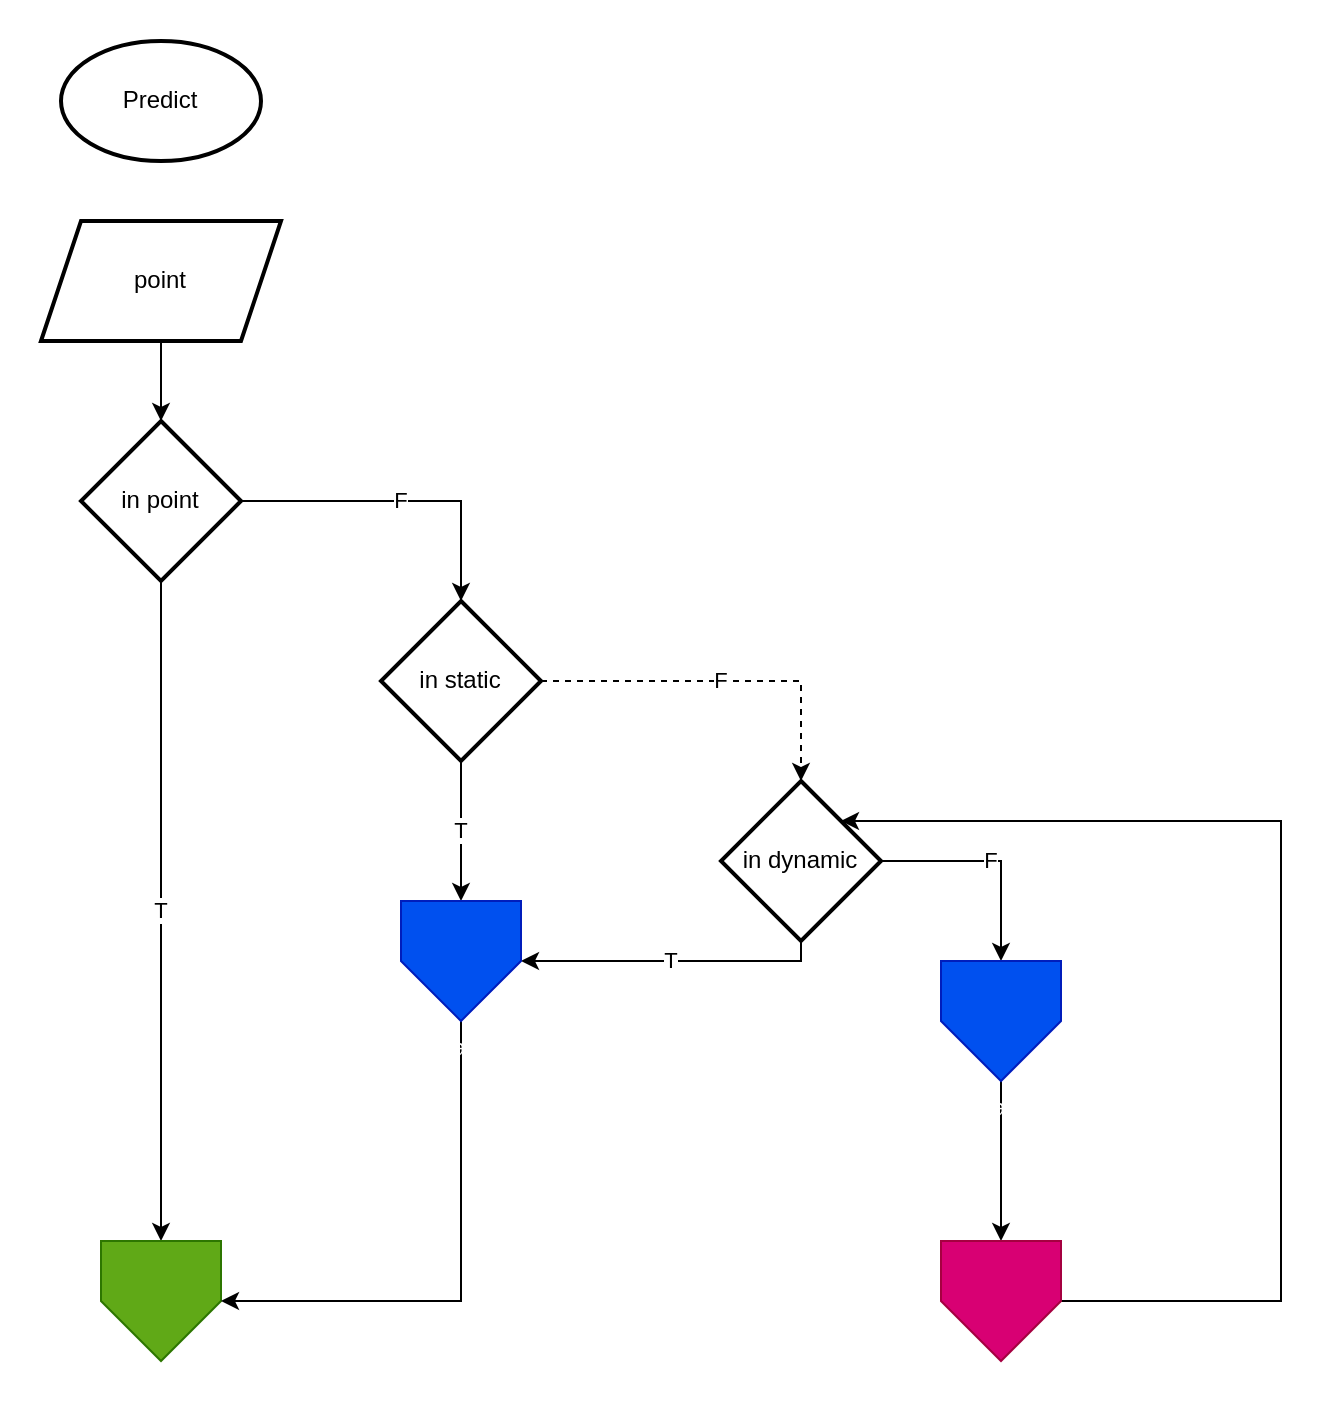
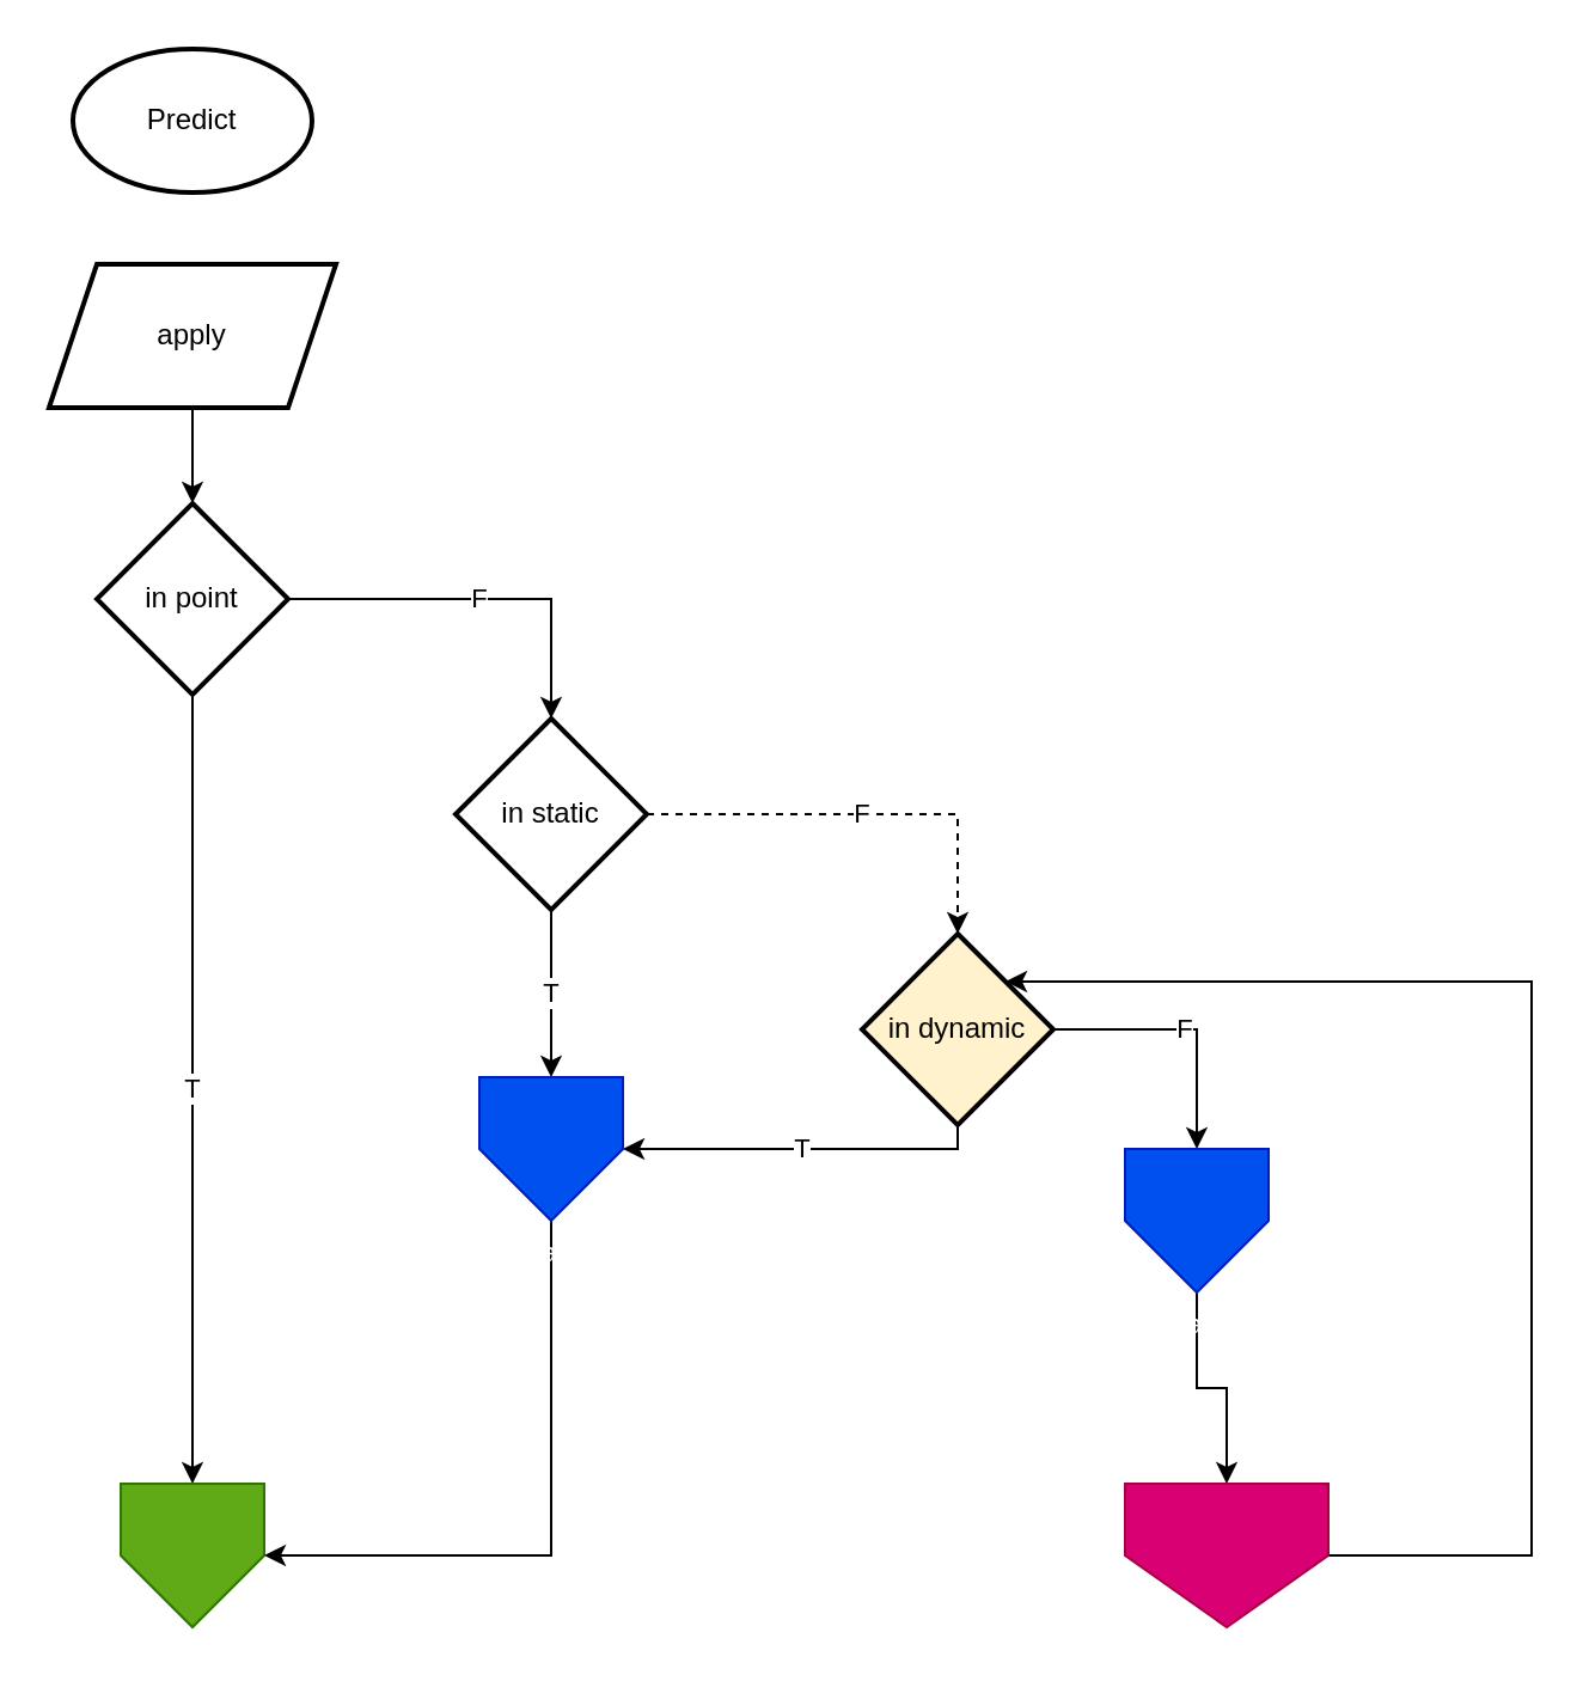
- <mxCell id="4" value="point" style="shape=parallelogram;perimeter=parallelogramPerimeter;whiteSpace=wrap;html=1;fixedSize=1;strokeWidth=2;" parent="1" vertex="1"><mxGeometry x="20" y="110" width="120" height="60" as="geometry" /></mxCell>
+ <mxCell id="4" value="apply" style="shape=parallelogram;perimeter=parallelogramPerimeter;whiteSpace=wrap;html=1;fixedSize=1;strokeWidth=2;" parent="1" vertex="1"><mxGeometry x="20" y="110" width="120" height="60" as="geometry" /></mxCell>
- <mxCell id="13" value="in dynamic" style="rhombus;whiteSpace=wrap;html=1;strokeWidth=2;" parent="1" vertex="1"><mxGeometry x="360" y="390" width="80" height="80" as="geometry" /></mxCell>
+ <mxCell id="13" value="in dynamic" style="rhombus;whiteSpace=wrap;html=1;strokeWidth=2;fillColor=#fff2cc;" parent="1" vertex="1"><mxGeometry x="360" y="390" width="80" height="80" as="geometry" /></mxCell>
- <mxCell id="20" value="Update dynamic" style="verticalLabelPosition=bottom;verticalAlign=top;html=1;shape=offPageConnector;rounded=0;size=0.5;fillColor=#d80073;fontColor=#ffffff;strokeColor=#A50040;" parent="1" vertex="1"><mxGeometry x="470" y="620" width="60" height="60" as="geometry" /></mxCell>
+ <mxCell id="20" value="Update dynamic" style="verticalLabelPosition=bottom;verticalAlign=top;html=1;shape=offPageConnector;rounded=0;size=0.5;fillColor=#d80073;fontColor=#ffffff;strokeColor=#A50040;" parent="1" vertex="1"><mxGeometry x="470" y="620" width="85" height="60" as="geometry" /></mxCell>
